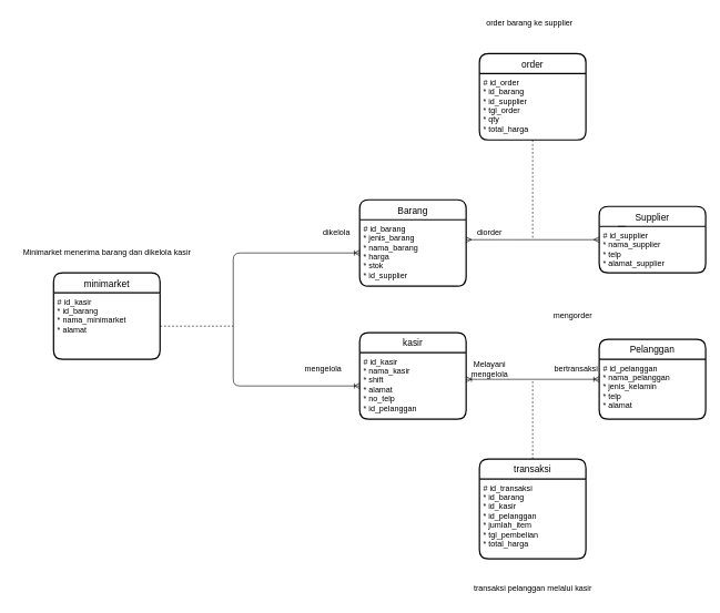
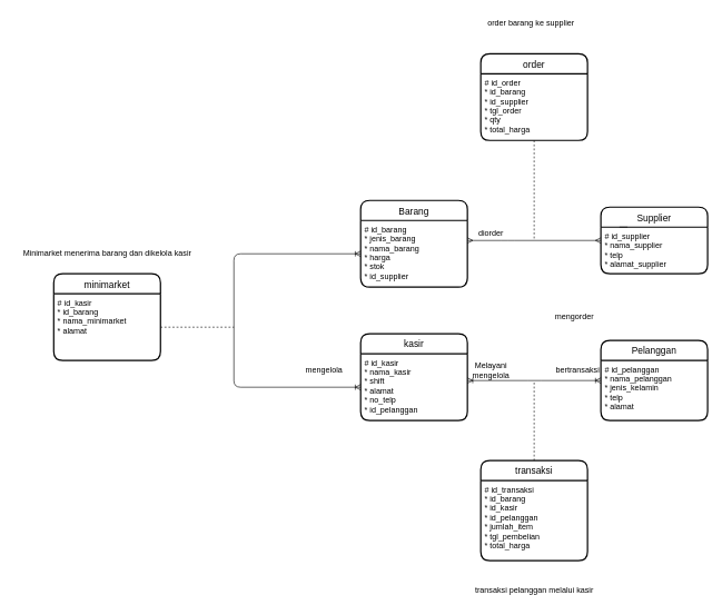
- <mxCell id="18" value="dikelola" style="text;html=1;align=center;verticalAlign=middle;resizable=0;points=[];autosize=1;strokeColor=none;fillColor=none;" parent="1" vertex="1"><mxGeometry x="475" y="335" width="60" height="30" as="geometry" /></mxCell>
